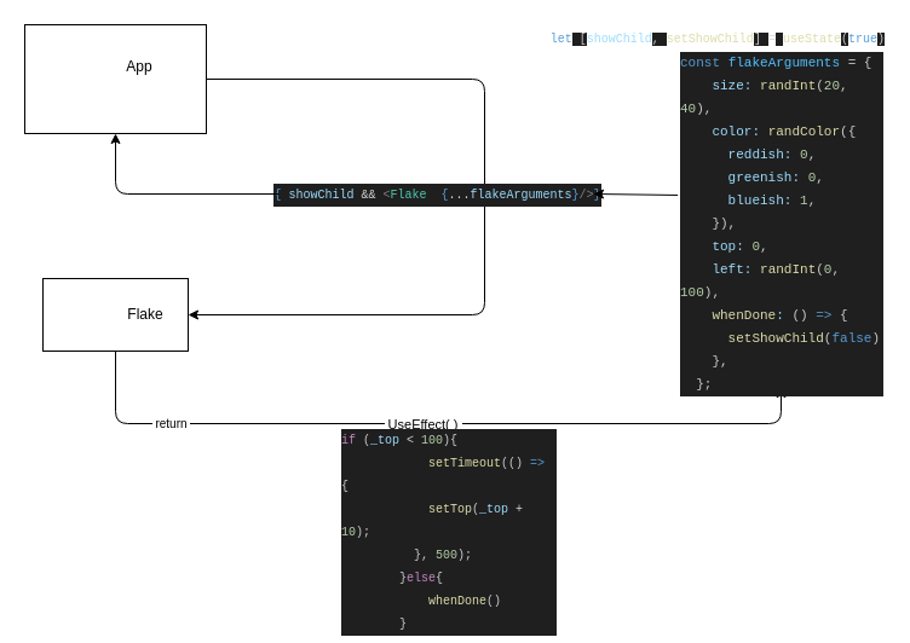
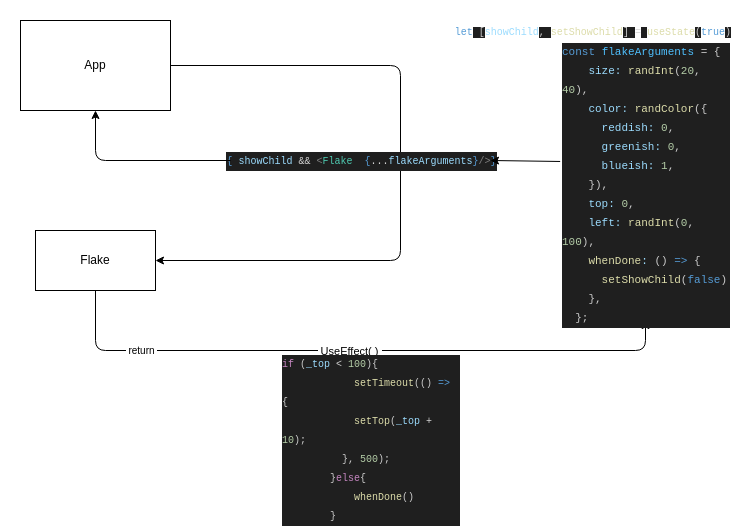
- <mxCell id="10" value="App" style="text;strokeColor=none;align=center;fillColor=none;html=1;verticalAlign=middle;whiteSpace=wrap;rounded=0;" parent="1" vertex="1"><mxGeometry x="85" y="40" width="60" height="30" as="geometry" /></mxCell>
+ <mxCell id="10" value="App" style="text;strokeColor=none;align=center;fillColor=none;html=1;verticalAlign=middle;whiteSpace=wrap;rounded=0;" parent="1" vertex="1"><mxGeometry x="65" y="50" width="60" height="30" as="geometry" /></mxCell>
- <mxCell id="11" value="Flake" style="text;strokeColor=none;align=center;fillColor=none;html=1;verticalAlign=middle;whiteSpace=wrap;rounded=0;" parent="1" vertex="1"><mxGeometry x="90" y="245" width="60" height="30" as="geometry" /></mxCell>
+ <mxCell id="11" value="Flake" style="text;strokeColor=none;align=center;fillColor=none;html=1;verticalAlign=middle;whiteSpace=wrap;rounded=0;" parent="1" vertex="1"><mxGeometry x="65" y="245" width="60" height="30" as="geometry" /></mxCell>
